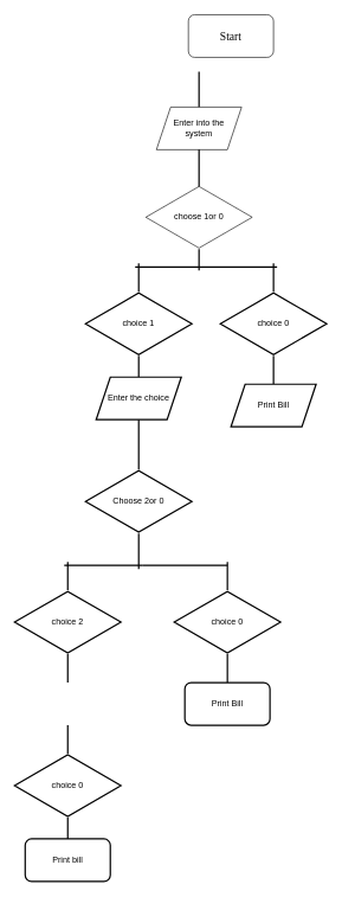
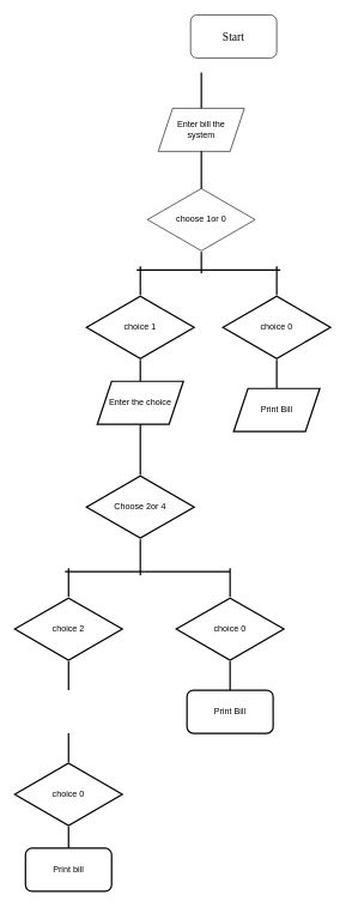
- <mxCell id="4" value="Enter into the &lt;br&gt;system" style="shape=parallelogram;perimeter=parallelogramPerimeter;whiteSpace=wrap;html=1;fixedSize=1;" vertex="1" parent="1"><mxGeometry x="220" y="150" width="120" height="60" as="geometry" /></mxCell>
+ <mxCell id="4" value="Enter bill the &lt;br&gt;system" style="shape=parallelogram;perimeter=parallelogramPerimeter;whiteSpace=wrap;html=1;fixedSize=1;" vertex="1" parent="1"><mxGeometry x="220" y="150" width="120" height="60" as="geometry" /></mxCell>
- <mxCell id="18" value="Choose 2or 0" style="html=1;whiteSpace=wrap;aspect=fixed;shape=isoRectangle;strokeColor=#000000;strokeWidth=2;gradientColor=#FFFFFF;" vertex="1" parent="1"><mxGeometry x="120" y="660" width="150" height="90" as="geometry" /></mxCell>
+ <mxCell id="18" value="Choose 2or 4" style="html=1;whiteSpace=wrap;aspect=fixed;shape=isoRectangle;strokeColor=#000000;strokeWidth=2;gradientColor=#FFFFFF;" vertex="1" parent="1"><mxGeometry x="120" y="660" width="150" height="90" as="geometry" /></mxCell>
